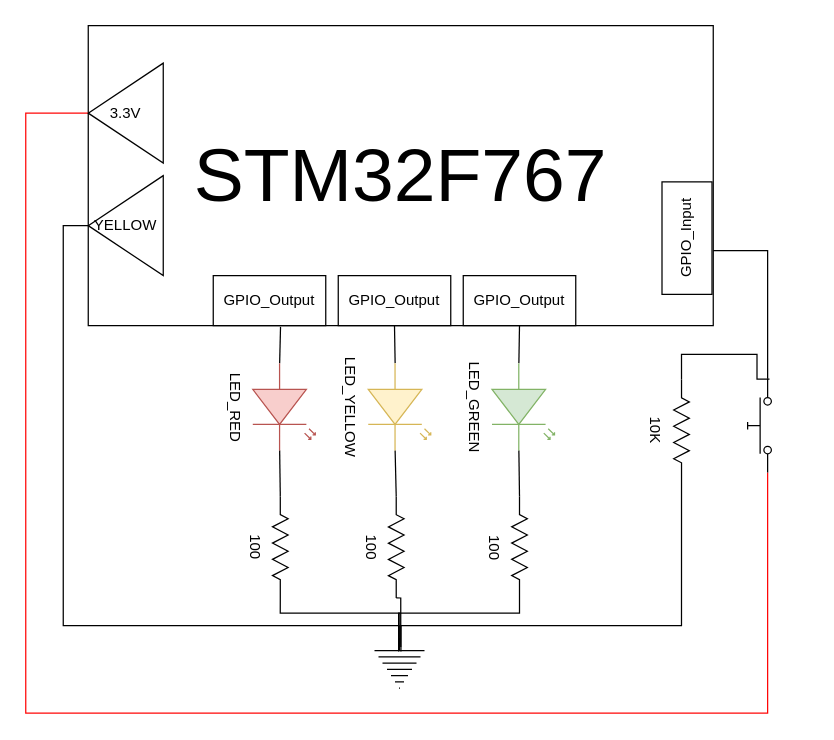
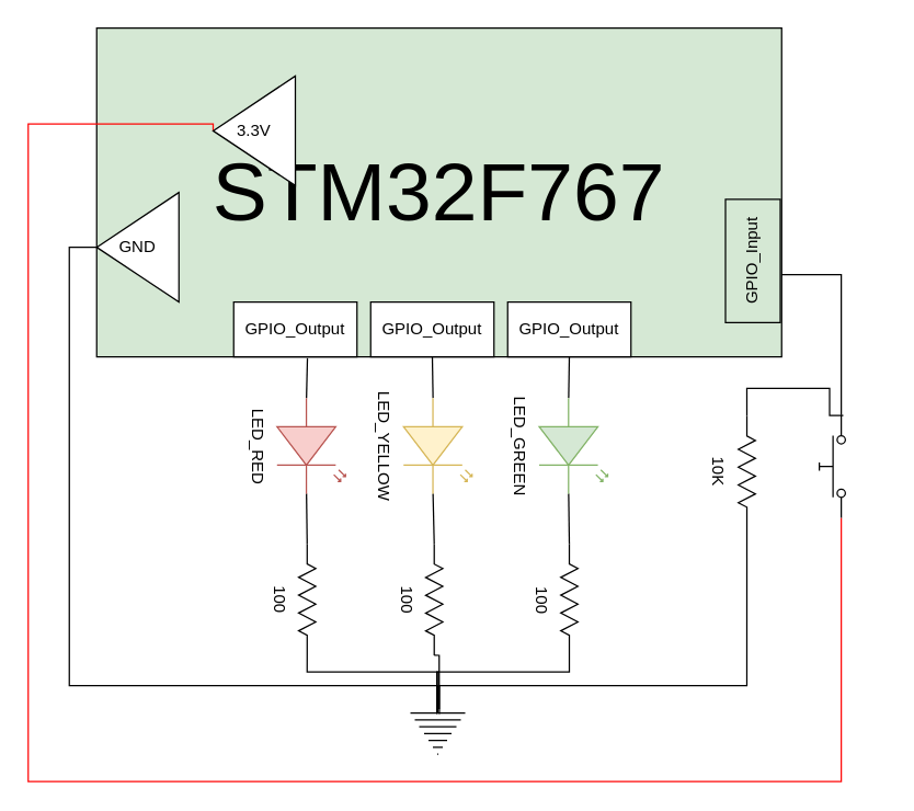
- <mxCell id="4" value="3.3V" style="triangle;whiteSpace=wrap;html=1;flipH=1;" vertex="1" parent="1"><mxGeometry x="70" y="50" width="60" height="80" as="geometry" /></mxCell>
+ <mxCell id="4" value="3.3V" style="triangle;whiteSpace=wrap;html=1;flipH=1;" vertex="1" parent="1"><mxGeometry x="155" y="55" width="60" height="80" as="geometry" /></mxCell>
- <mxCell id="2" value="&lt;font style=&quot;font-size: 60px;&quot;&gt;STM32F767&lt;/font&gt;" style="rounded=0;whiteSpace=wrap;html=1;" vertex="1" parent="1"><mxGeometry x="70" y="20" width="500" height="240" as="geometry" /></mxCell>
+ <mxCell id="2" value="&lt;font style=&quot;font-size: 60px;&quot;&gt;STM32F767&lt;/font&gt;" style="rounded=0;whiteSpace=wrap;html=1;fillColor=#d5e8d4;" vertex="1" parent="1"><mxGeometry x="70" y="20" width="500" height="240" as="geometry" /></mxCell>
- <mxCell id="5" value="YELLOW" style="triangle;whiteSpace=wrap;html=1;flipH=1;" vertex="1" parent="1"><mxGeometry x="70" y="140" width="60" height="80" as="geometry" /></mxCell>
+ <mxCell id="5" value="GND" style="triangle;whiteSpace=wrap;html=1;flipH=1;" vertex="1" parent="1"><mxGeometry x="70" y="140" width="60" height="80" as="geometry" /></mxCell>
- <mxCell id="9" value="GPIO_Input" style="rounded=0;whiteSpace=wrap;html=1;rotation=-90;" vertex="1" parent="1"><mxGeometry x="504" y="170" width="90" height="40" as="geometry" /></mxCell>
+ <mxCell id="9" value="GPIO_Input" style="rounded=0;whiteSpace=wrap;html=1;rotation=-90;fillColor=#d5e8d4;" vertex="1" parent="1"><mxGeometry x="504" y="170" width="90" height="40" as="geometry" /></mxCell>
